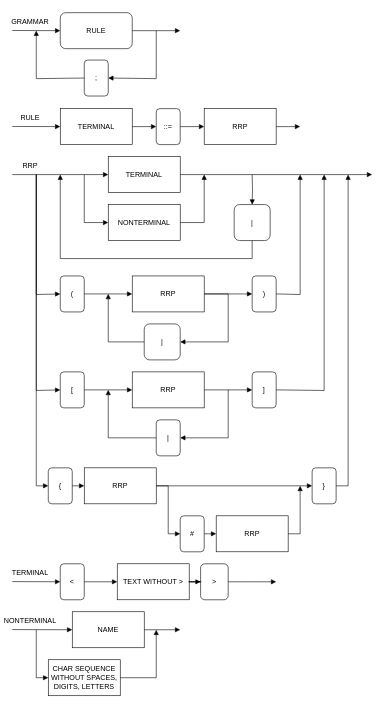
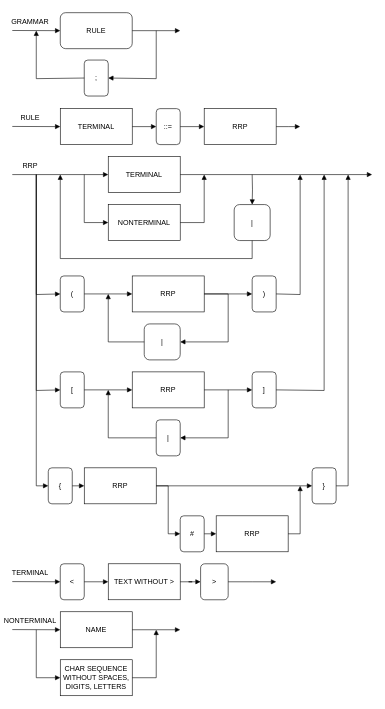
- <mxCell id="60" value="TEXT WITHOUT &amp;gt;" style="rounded=0;whiteSpace=wrap;html=1;fillColor=none;" parent="1" vertex="1"><mxGeometry x="195" y="939" width="120" height="60" as="geometry" /></mxCell>
+ <mxCell id="60" value="TEXT WITHOUT &amp;gt;" style="rounded=0;whiteSpace=wrap;html=1;fillColor=none;" parent="1" vertex="1"><mxGeometry x="180" y="939" width="120" height="60" as="geometry" /></mxCell>
- <mxCell id="66" value="NAME" style="rounded=0;whiteSpace=wrap;html=1;fillColor=none;" parent="1" vertex="1"><mxGeometry x="120" y="1019" width="120" height="60" as="geometry" /></mxCell>
+ <mxCell id="66" value="NAME" style="rounded=0;whiteSpace=wrap;html=1;fillColor=none;" parent="1" vertex="1"><mxGeometry x="100" y="1019" width="120" height="60" as="geometry" /></mxCell>
- <mxCell id="68" value="CHAR SEQUENCE WITHOUT SPACES, DIGITS, LETTERS" style="rounded=0;whiteSpace=wrap;html=1;fillColor=none;" parent="1" vertex="1"><mxGeometry x="80" y="1099" width="120" height="60" as="geometry" /></mxCell>
+ <mxCell id="68" value="CHAR SEQUENCE WITHOUT SPACES, DIGITS, LETTERS" style="rounded=0;whiteSpace=wrap;html=1;fillColor=none;" parent="1" vertex="1"><mxGeometry x="100" y="1099" width="120" height="60" as="geometry" /></mxCell>
